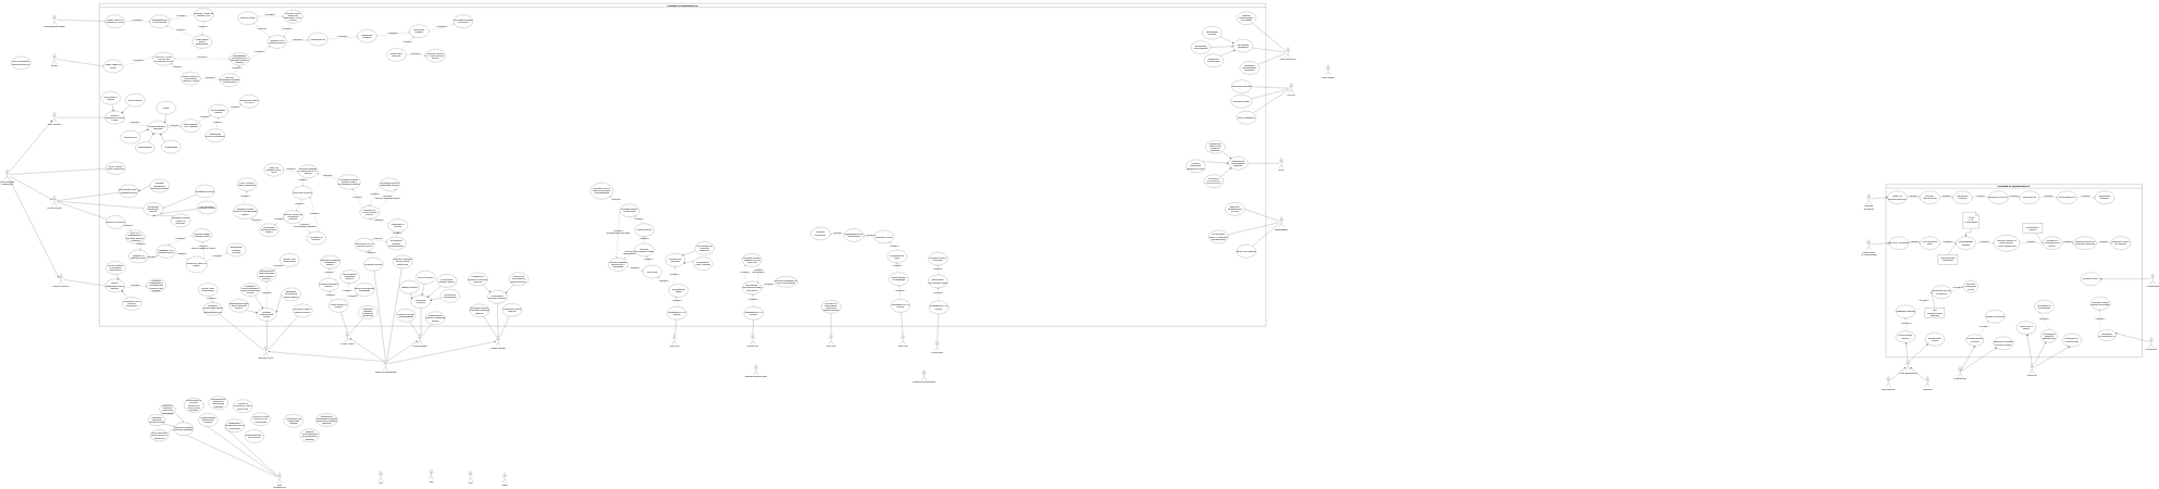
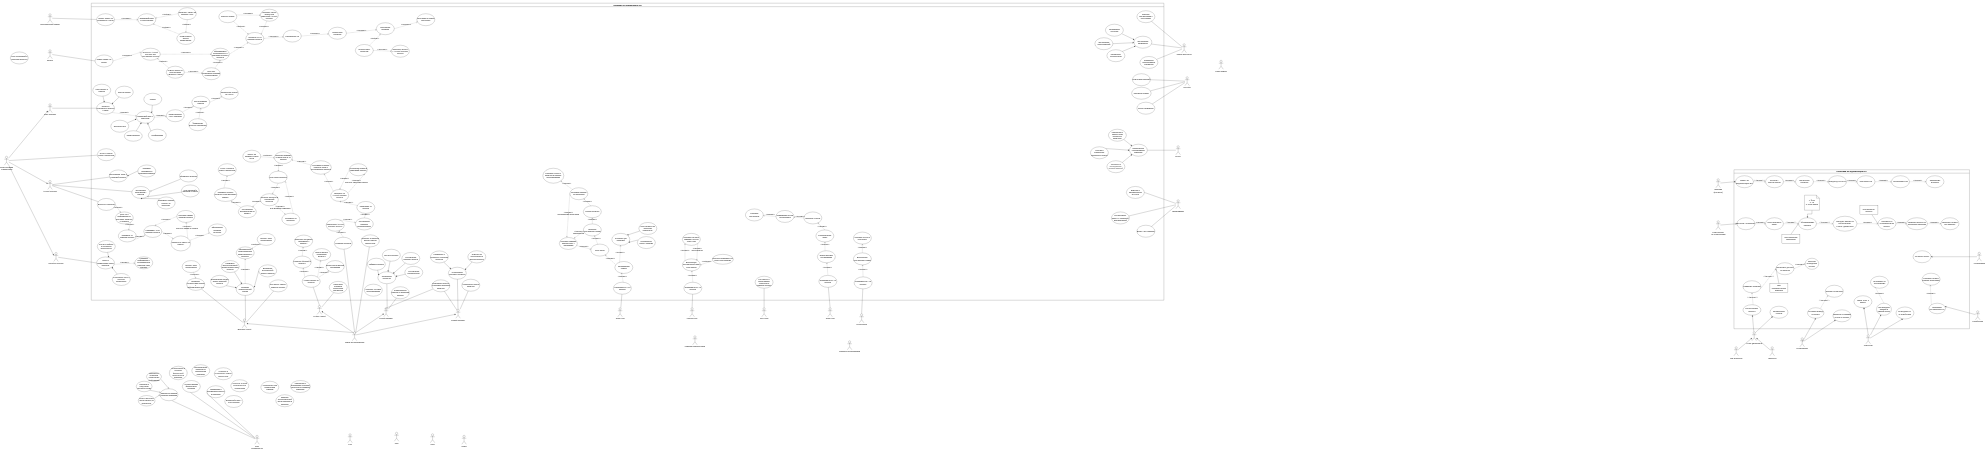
- <mxCell id="384" value="" style="endArrow=none;html=1;rounded=0;fontFamily=Helvetica;fontSize=12;exitX=0.25;exitY=0.1;exitDx=0;exitDy=0;exitPerimeter=0;" parent="1" source="310" target="215" edge="1"><mxGeometry width="50" height="50" relative="1" as="geometry"><mxPoint x="2710" y="1910" as="sourcePoint" /><mxPoint x="2500" y="1940" as="targetPoint" /></mxGeometry></mxCell>
+ <mxCell id="384" value="" style="endArrow=none;html=1;rounded=0;fontFamily=Helvetica;fontSize=12;exitX=0.25;exitY=0.1;exitDx=0;exitDy=0;exitPerimeter=0;" parent="1" source="310" target="190" edge="1"><mxGeometry width="50" height="50" relative="1" as="geometry"><mxPoint x="2710" y="1910" as="sourcePoint" /><mxPoint x="2500" y="1940" as="targetPoint" /></mxGeometry></mxCell>
